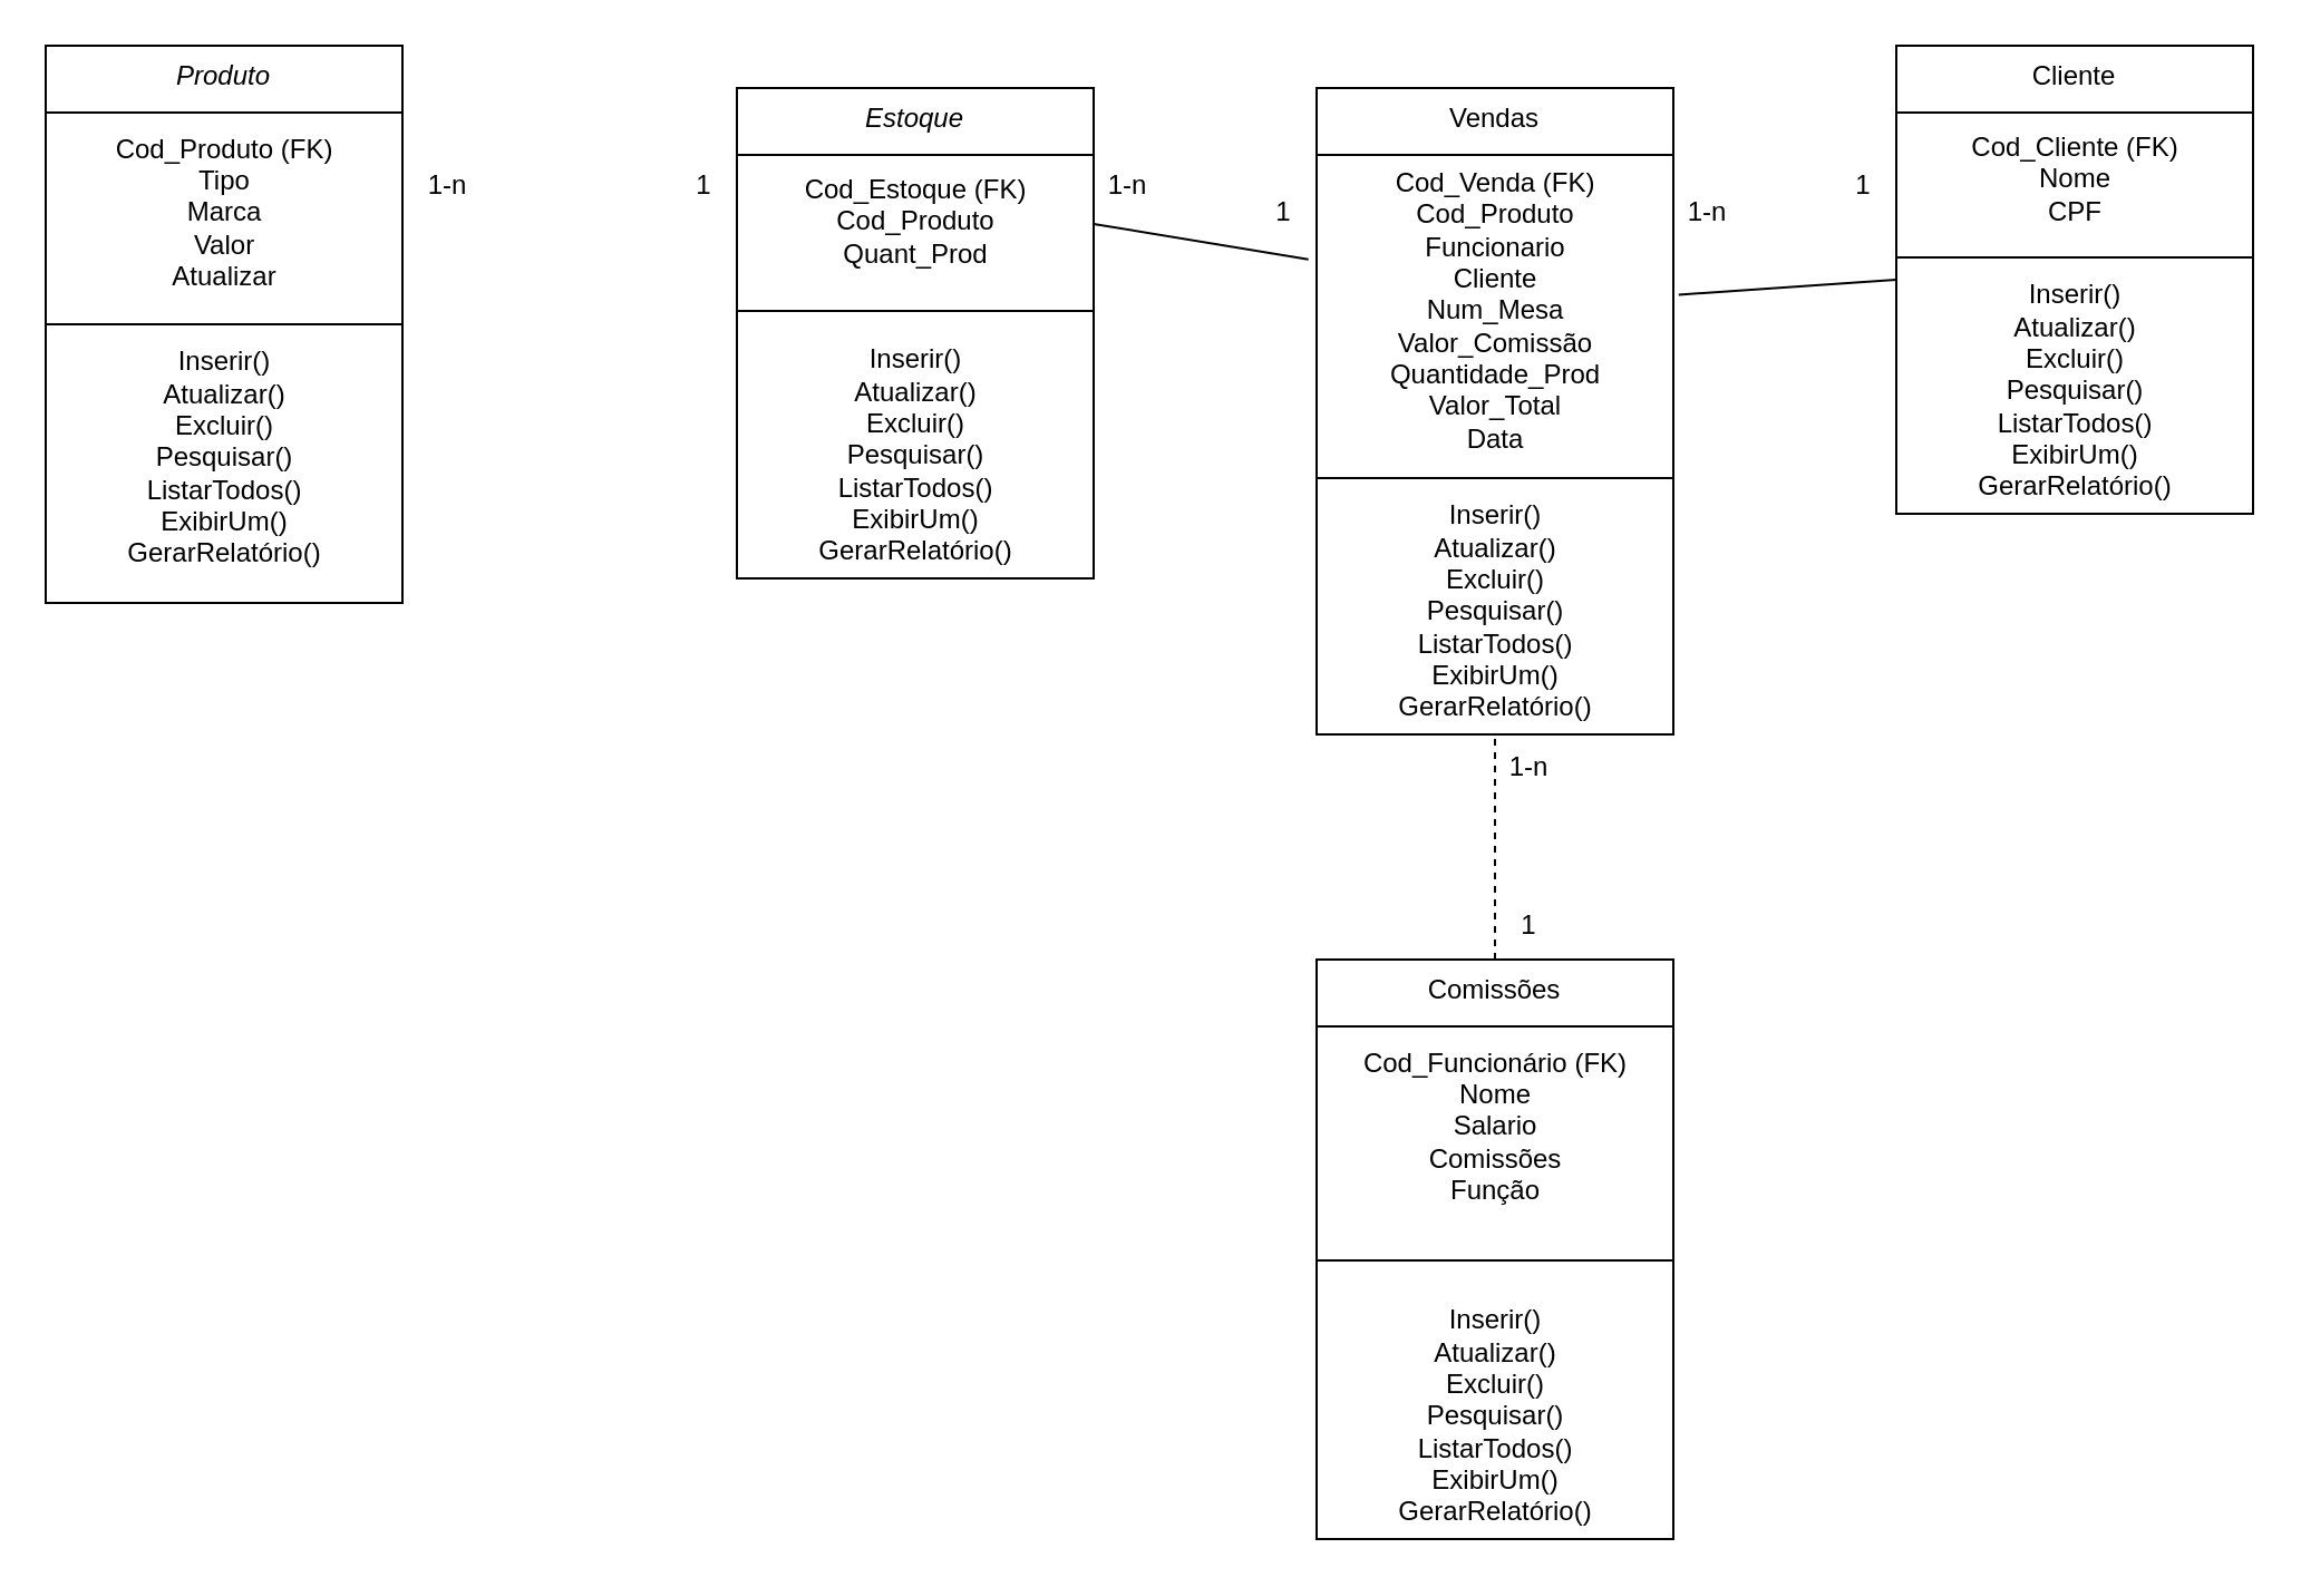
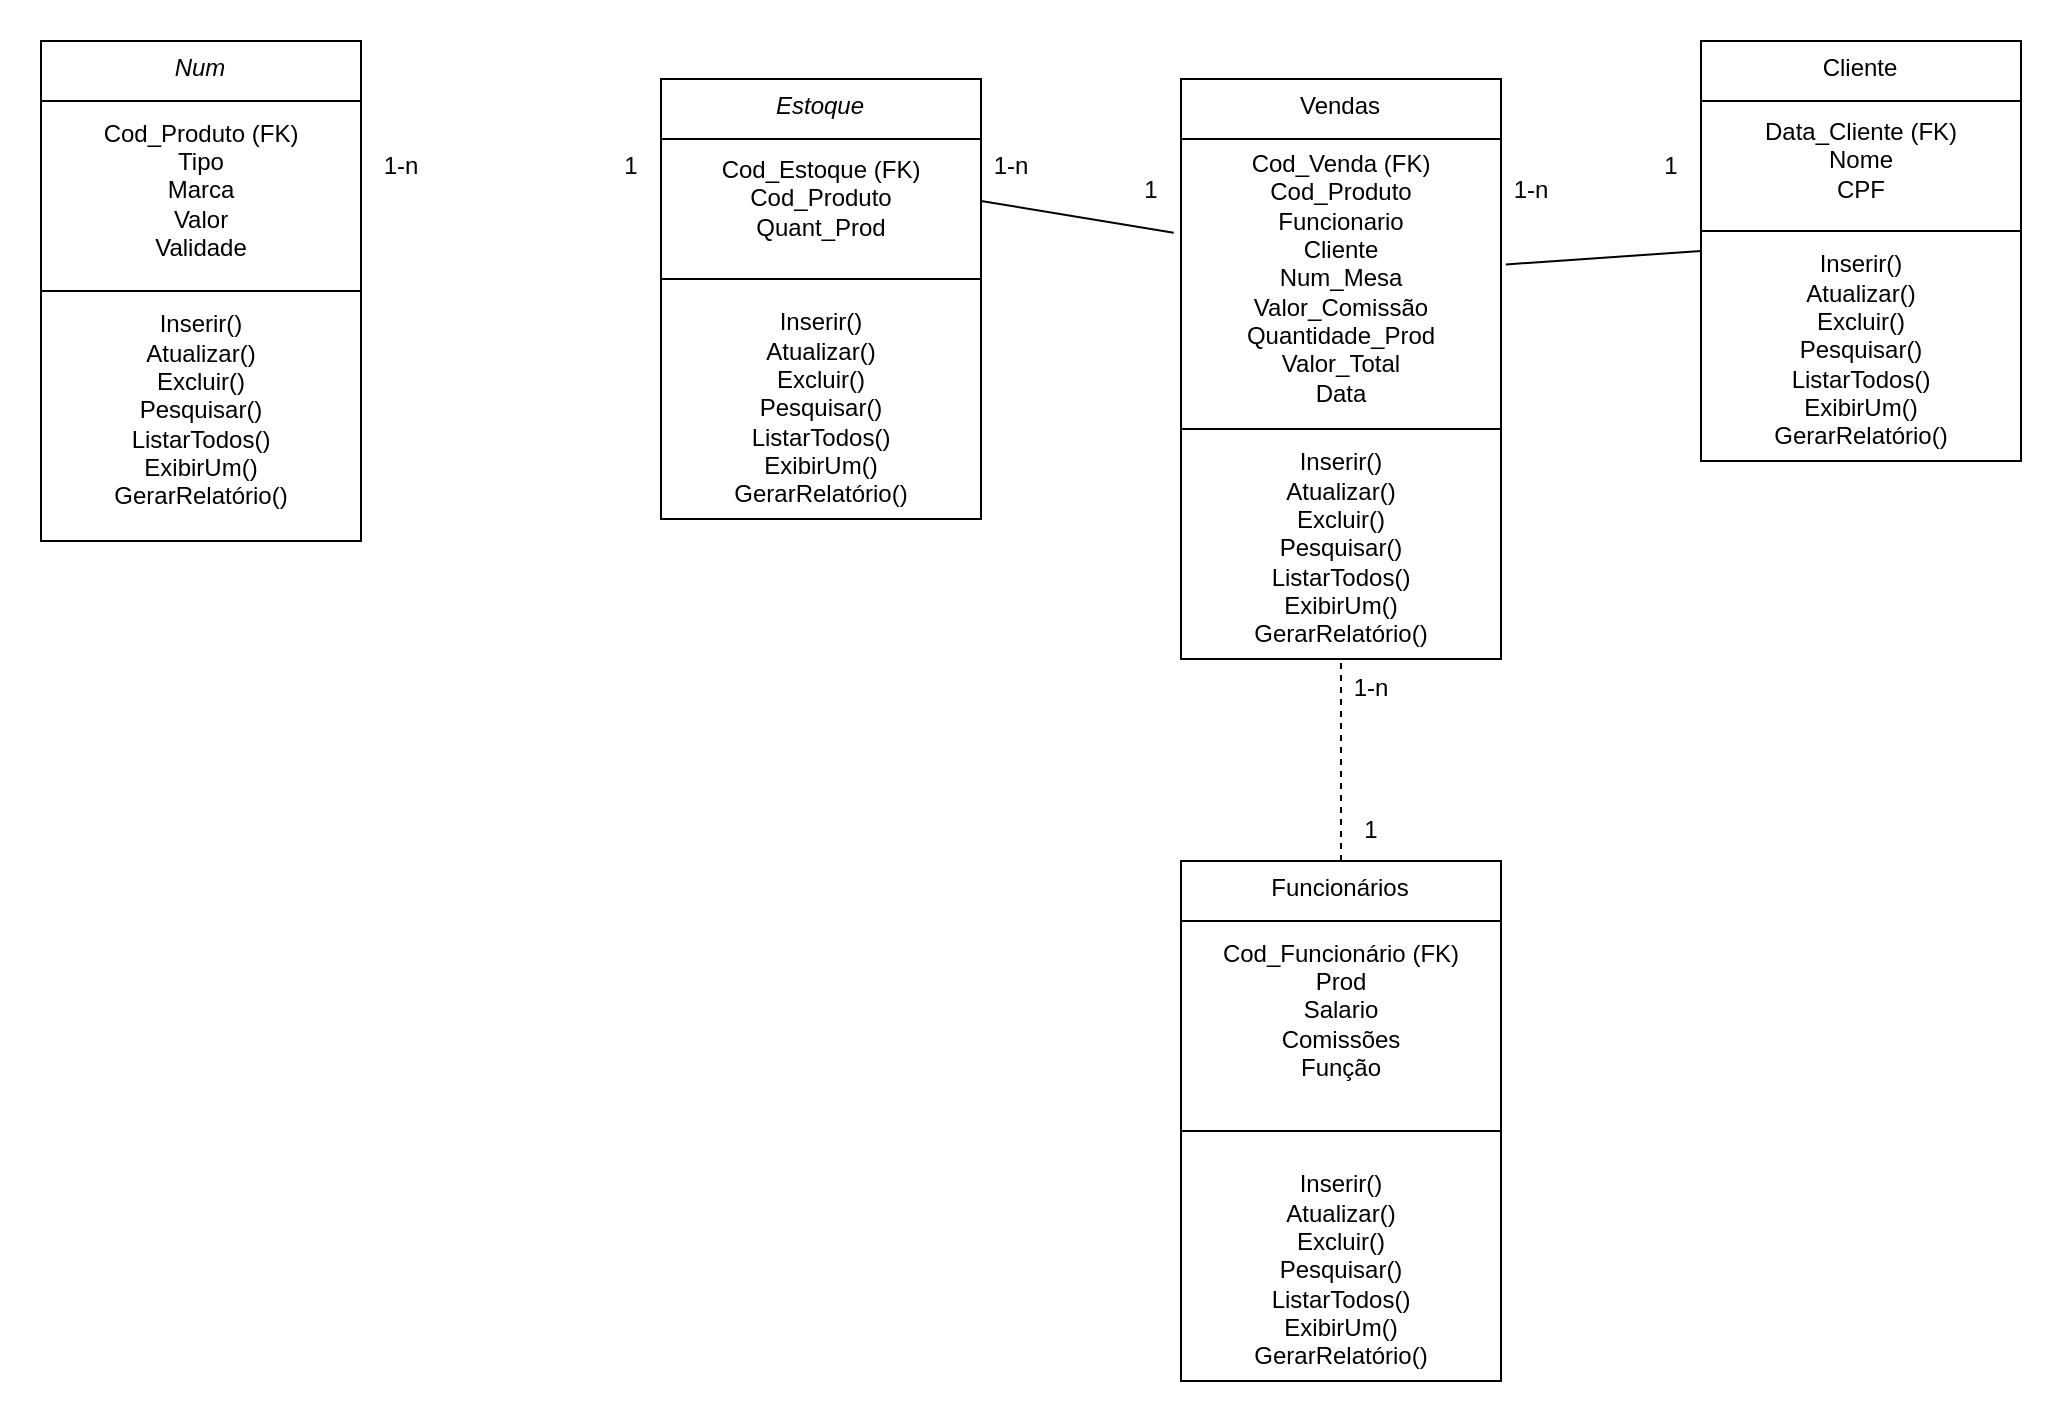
- <mxCell id="27" value="Produto" style="swimlane;fontStyle=2;align=center;verticalAlign=top;childLayout=stackLayout;horizontal=1;startSize=30;horizontalStack=0;resizeParent=1;resizeLast=0;collapsible=1;marginBottom=0;rounded=0;shadow=0;strokeWidth=1;" parent="1" vertex="1"><mxGeometry x="20" y="20" width="160" height="250" as="geometry"><mxRectangle x="230" y="140" width="160" height="26" as="alternateBounds" /></mxGeometry></mxCell>
+ <mxCell id="27" value="Num" style="swimlane;fontStyle=2;align=center;verticalAlign=top;childLayout=stackLayout;horizontal=1;startSize=30;horizontalStack=0;resizeParent=1;resizeLast=0;collapsible=1;marginBottom=0;rounded=0;shadow=0;strokeWidth=1;" parent="1" vertex="1"><mxGeometry x="20" y="20" width="160" height="250" as="geometry"><mxRectangle x="230" y="140" width="160" height="26" as="alternateBounds" /></mxGeometry></mxCell>
- <mxCell id="11" value="Cod_Cliente (FK)&lt;br&gt;Nome&lt;br&gt;CPF&lt;br&gt;" style="text;html=1;align=center;verticalAlign=middle;resizable=0;points=[];autosize=1;strokeColor=none;fillColor=none;" parent="10" vertex="1"><mxGeometry y="30" width="160" height="60" as="geometry" /></mxCell>
+ <mxCell id="11" value="Data_Cliente (FK)&lt;br&gt;Nome&lt;br&gt;CPF&lt;br&gt;" style="text;html=1;align=center;verticalAlign=middle;resizable=0;points=[];autosize=1;strokeColor=none;fillColor=none;" parent="10" vertex="1"><mxGeometry y="30" width="160" height="60" as="geometry" /></mxCell>
- <mxCell id="28" value="Cod_Produto (FK)&lt;br&gt;Tipo&lt;br&gt;Marca&lt;br&gt;Valor&lt;br&gt;Atualizar" style="text;html=1;align=center;verticalAlign=middle;resizable=0;points=[];autosize=1;strokeColor=none;fillColor=none;" parent="27" vertex="1"><mxGeometry y="30" width="160" height="90" as="geometry" /></mxCell>
+ <mxCell id="28" value="Cod_Produto (FK)&lt;br&gt;Tipo&lt;br&gt;Marca&lt;br&gt;Valor&lt;br&gt;Validade" style="text;html=1;align=center;verticalAlign=middle;resizable=0;points=[];autosize=1;strokeColor=none;fillColor=none;" parent="27" vertex="1"><mxGeometry y="30" width="160" height="90" as="geometry" /></mxCell>
- <mxCell id="6" value="Comissões" style="swimlane;fontStyle=0;align=center;verticalAlign=top;childLayout=stackLayout;horizontal=1;startSize=30;horizontalStack=0;resizeParent=1;resizeLast=0;collapsible=1;marginBottom=0;rounded=0;shadow=0;strokeWidth=1;" parent="1" vertex="1"><mxGeometry x="590" y="430" width="160" height="260" as="geometry"><mxRectangle x="130" y="380" width="160" height="26" as="alternateBounds" /></mxGeometry></mxCell>
+ <mxCell id="6" value="Funcionários" style="swimlane;fontStyle=0;align=center;verticalAlign=top;childLayout=stackLayout;horizontal=1;startSize=30;horizontalStack=0;resizeParent=1;resizeLast=0;collapsible=1;marginBottom=0;rounded=0;shadow=0;strokeWidth=1;" parent="1" vertex="1"><mxGeometry x="590" y="430" width="160" height="260" as="geometry"><mxRectangle x="130" y="380" width="160" height="26" as="alternateBounds" /></mxGeometry></mxCell>
- <mxCell id="7" value="Cod_Funcionário (FK)&lt;br&gt;Nome&lt;br&gt;Salario&lt;br&gt;Comissões&lt;br&gt;Função" style="text;html=1;align=center;verticalAlign=middle;resizable=0;points=[];autosize=1;strokeColor=none;fillColor=none;" parent="6" vertex="1"><mxGeometry y="30" width="160" height="90" as="geometry" /></mxCell>
+ <mxCell id="7" value="Cod_Funcionário (FK)&lt;br&gt;Prod&lt;br&gt;Salario&lt;br&gt;Comissões&lt;br&gt;Função" style="text;html=1;align=center;verticalAlign=middle;resizable=0;points=[];autosize=1;strokeColor=none;fillColor=none;" parent="6" vertex="1"><mxGeometry y="30" width="160" height="90" as="geometry" /></mxCell>
